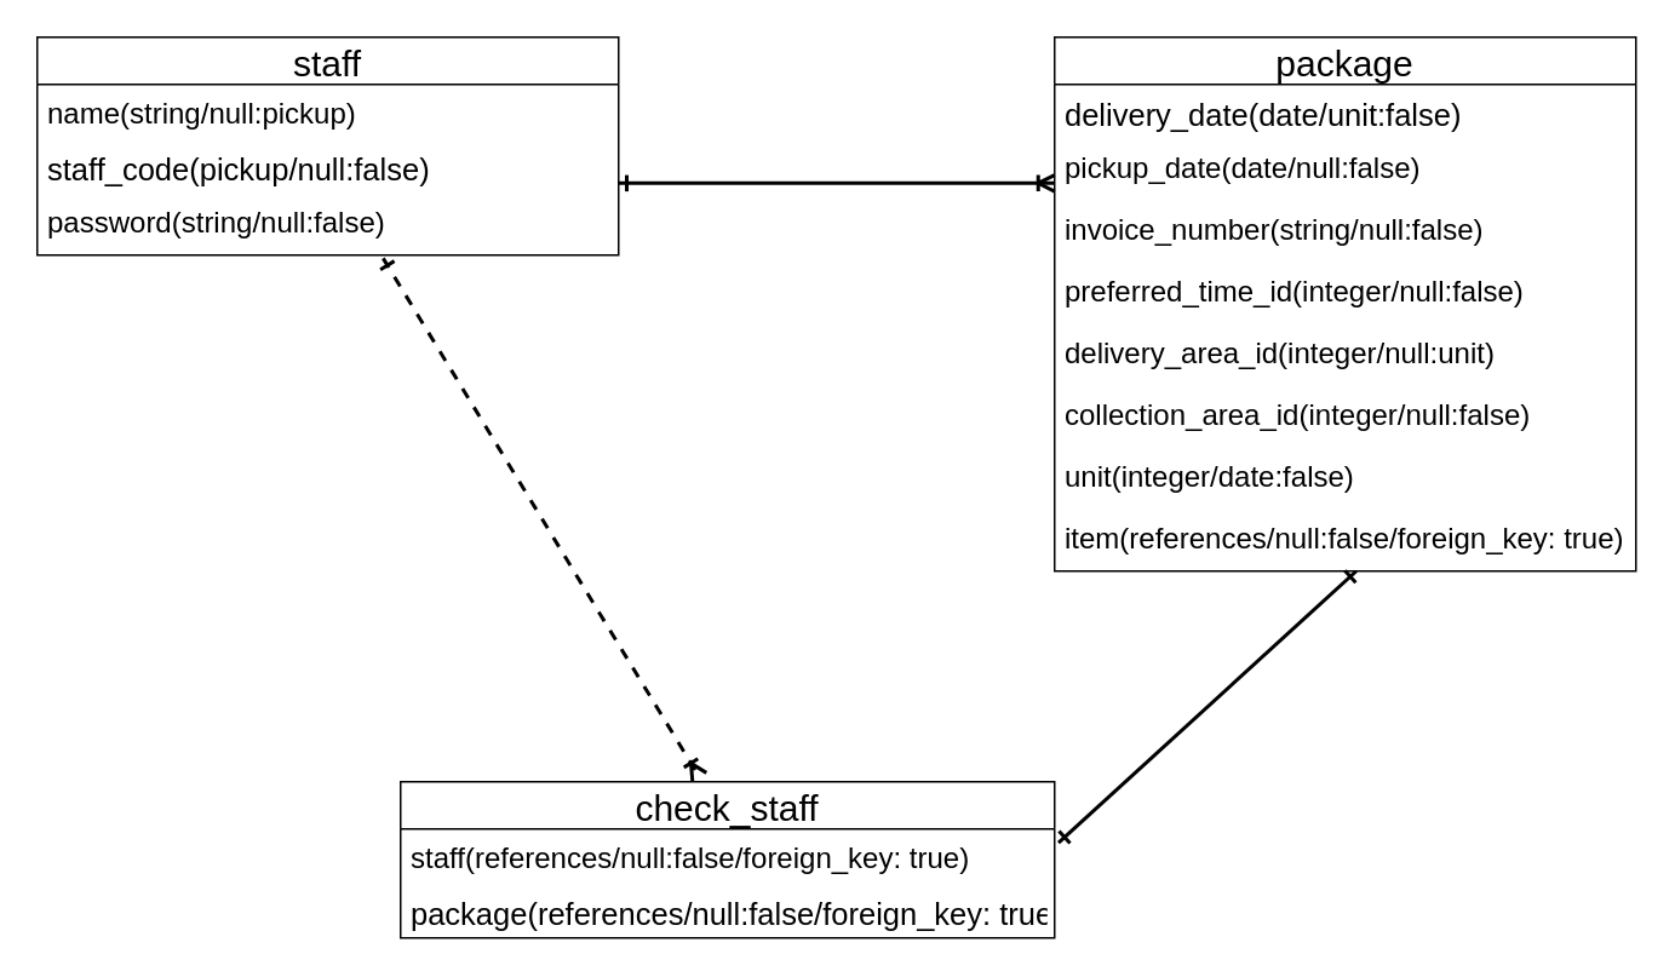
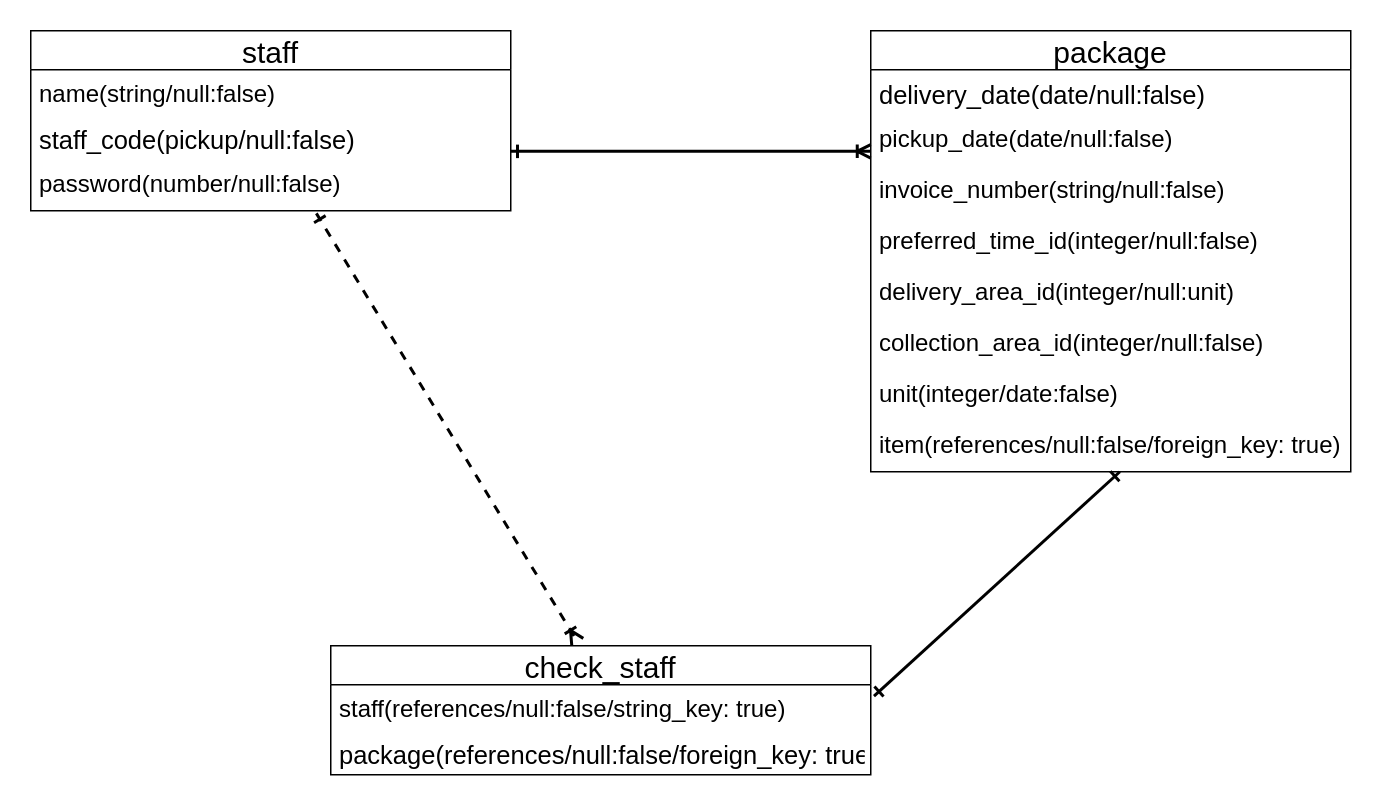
- <mxCell id="3" value="name(string/null:pickup)&#10;" style="text;strokeColor=none;fillColor=none;spacingLeft=4;spacingRight=4;overflow=hidden;rotatable=0;points=[[0,0.5],[1,0.5]];portConstraint=eastwest;fontSize=16;labelBackgroundColor=none;" parent="2" vertex="1"><mxGeometry y="26" width="320" height="30" as="geometry" /></mxCell>
+ <mxCell id="3" value="name(string/null:false)&#10;" style="text;strokeColor=none;fillColor=none;spacingLeft=4;spacingRight=4;overflow=hidden;rotatable=0;points=[[0,0.5],[1,0.5]];portConstraint=eastwest;fontSize=16;labelBackgroundColor=none;" parent="2" vertex="1"><mxGeometry y="26" width="320" height="30" as="geometry" /></mxCell>
- <mxCell id="7" value="delivery_date(date/unit:false)" style="text;strokeColor=none;fillColor=none;spacingLeft=4;spacingRight=4;overflow=hidden;rotatable=0;points=[[0,0.5],[1,0.5]];portConstraint=eastwest;fontSize=17;" parent="6" vertex="1"><mxGeometry y="26" width="320" height="30" as="geometry" /></mxCell>
+ <mxCell id="7" value="delivery_date(date/null:false)" style="text;strokeColor=none;fillColor=none;spacingLeft=4;spacingRight=4;overflow=hidden;rotatable=0;points=[[0,0.5],[1,0.5]];portConstraint=eastwest;fontSize=17;" parent="6" vertex="1"><mxGeometry y="26" width="320" height="30" as="geometry" /></mxCell>
- <mxCell id="5" value="password(string/null:false)&#10;" style="text;strokeColor=none;fillColor=none;spacingLeft=4;spacingRight=4;overflow=hidden;rotatable=0;points=[[0,0.5],[1,0.5]];portConstraint=eastwest;fontSize=16;" parent="2" vertex="1"><mxGeometry y="86" width="320" height="34" as="geometry" /></mxCell>
+ <mxCell id="5" value="password(number/null:false)&#10;" style="text;strokeColor=none;fillColor=none;spacingLeft=4;spacingRight=4;overflow=hidden;rotatable=0;points=[[0,0.5],[1,0.5]];portConstraint=eastwest;fontSize=16;" parent="2" vertex="1"><mxGeometry y="86" width="320" height="34" as="geometry" /></mxCell>
- <mxCell id="17" value="staff(references/null:false/foreign_key: true)" style="text;strokeColor=none;fillColor=none;spacingLeft=4;spacingRight=4;overflow=hidden;rotatable=0;points=[[0,0.5],[1,0.5]];portConstraint=eastwest;fontSize=16;labelBackgroundColor=none;" vertex="1" parent="16"><mxGeometry y="26" width="360" height="30" as="geometry" /></mxCell>
+ <mxCell id="17" value="staff(references/null:false/string_key: true)" style="text;strokeColor=none;fillColor=none;spacingLeft=4;spacingRight=4;overflow=hidden;rotatable=0;points=[[0,0.5],[1,0.5]];portConstraint=eastwest;fontSize=16;labelBackgroundColor=none;" vertex="1" parent="16"><mxGeometry y="26" width="360" height="30" as="geometry" /></mxCell>
